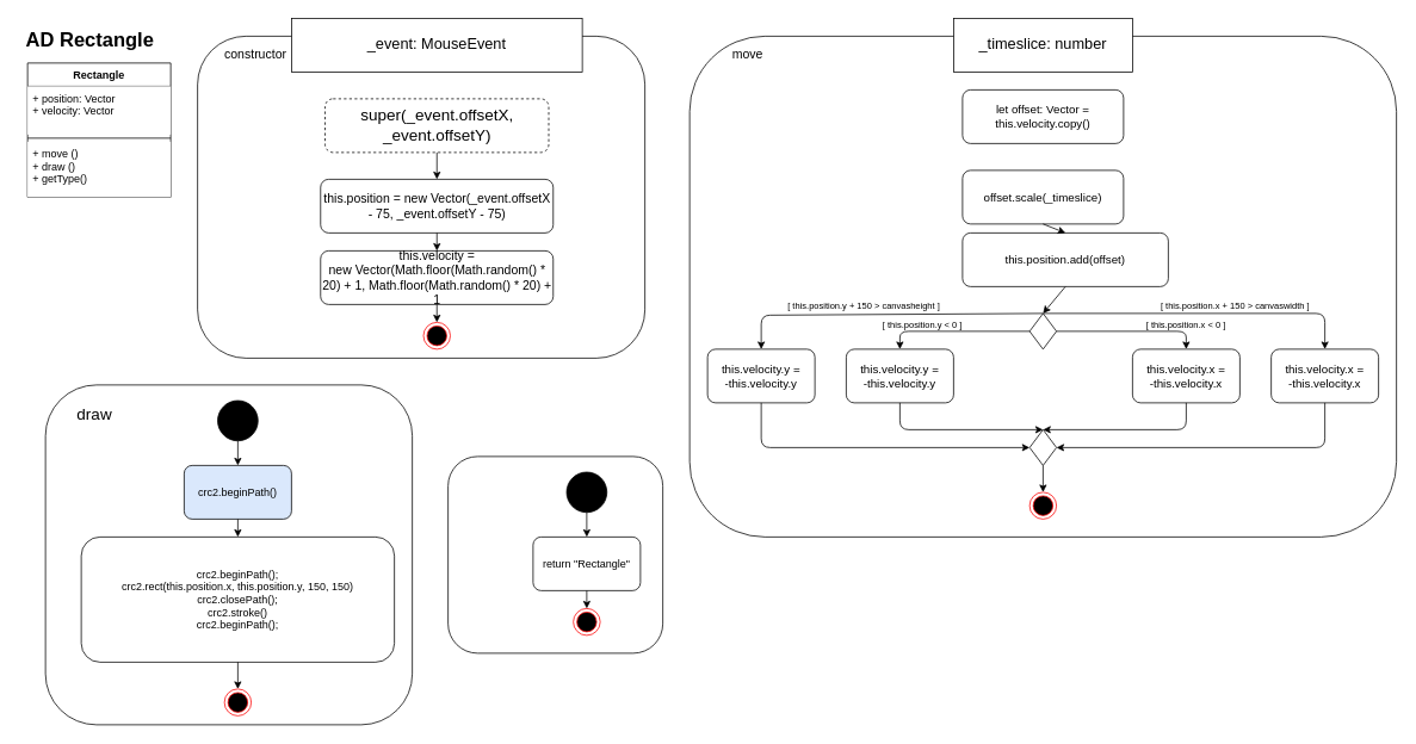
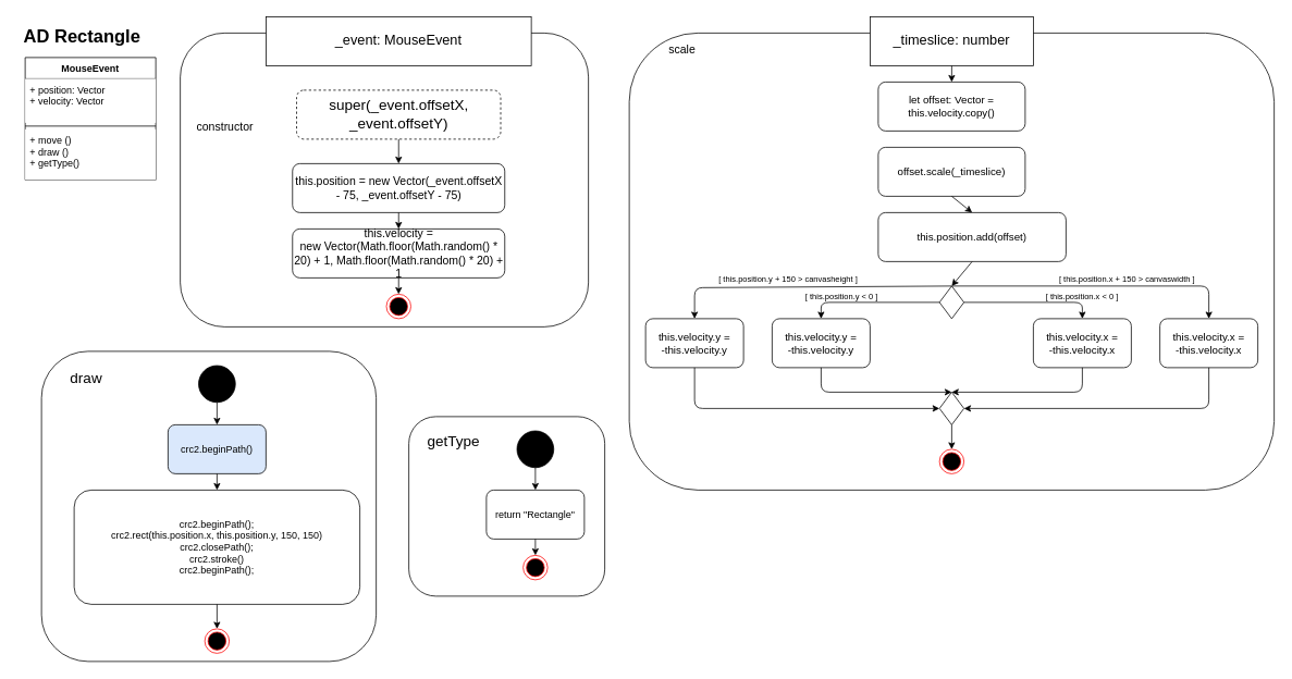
- <mxCell id="6" value="&lt;font style=&quot;font-size: 14px&quot;&gt;constructor&lt;/font&gt;" style="text;html=1;strokeColor=none;fillColor=none;align=center;verticalAlign=middle;whiteSpace=wrap;rounded=0;" vertex="1" parent="1"><mxGeometry x="250" y="50" width="70" height="20" as="geometry" /></mxCell>
+ <mxCell id="6" value="&lt;font style=&quot;font-size: 14px&quot;&gt;constructor&lt;/font&gt;" style="text;html=1;strokeColor=none;fillColor=none;align=center;verticalAlign=middle;whiteSpace=wrap;rounded=0;" vertex="1" parent="1"><mxGeometry x="240" y="145" width="70" height="20" as="geometry" /></mxCell>
- <mxCell id="14" value="&lt;font style=&quot;font-size: 14px&quot;&gt;move&lt;/font&gt;" style="text;html=1;strokeColor=none;fillColor=none;align=center;verticalAlign=middle;whiteSpace=wrap;rounded=0;" vertex="1" parent="1"><mxGeometry x="800" y="50" width="70" height="20" as="geometry" /></mxCell>
+ <mxCell id="14" value="&lt;font style=&quot;font-size: 14px&quot;&gt;scale&lt;/font&gt;" style="text;html=1;strokeColor=none;fillColor=none;align=center;verticalAlign=middle;whiteSpace=wrap;rounded=0;" vertex="1" parent="1"><mxGeometry x="800" y="50" width="70" height="20" as="geometry" /></mxCell>
- <mxCell id="58" value="Rectangle" style="swimlane;fontStyle=1;align=center;verticalAlign=top;childLayout=stackLayout;horizontal=1;startSize=26;horizontalStack=0;resizeParent=1;resizeParentMax=0;resizeLast=0;collapsible=1;marginBottom=0;" vertex="1" parent="1"><mxGeometry x="30" y="70" width="160" height="150" as="geometry" /></mxCell>
+ <mxCell id="58" value="MouseEvent" style="swimlane;fontStyle=1;align=center;verticalAlign=top;childLayout=stackLayout;horizontal=1;startSize=26;horizontalStack=0;resizeParent=1;resizeParentMax=0;resizeLast=0;collapsible=1;marginBottom=0;" vertex="1" parent="1"><mxGeometry x="30" y="70" width="160" height="150" as="geometry" /></mxCell>
+ <mxCell id="16" value="" style="endArrow=classic;html=1;exitX=0.5;exitY=1;exitDx=0;exitDy=0;entryX=0.5;entryY=0;entryDx=0;entryDy=0;" edge="1" parent="1" source="15" target="17"><mxGeometry width="50" height="50" relative="1" as="geometry"><mxPoint x="815" y="60" as="sourcePoint" /><mxPoint x="1165" y="120" as="targetPoint" /></mxGeometry></mxCell>
- <mxCell id="18" value="&lt;font style=&quot;font-size: 13px&quot;&gt;offset.scale(_timeslice)&lt;/font&gt;" style="rounded=1;whiteSpace=wrap;html=1;" vertex="1" parent="1"><mxGeometry x="1075" y="190" width="180" height="60" as="geometry" /></mxCell>
+ <mxCell id="18" value="&lt;font style=&quot;font-size: 13px&quot;&gt;offset.scale(_timeslice)&lt;/font&gt;" style="rounded=1;whiteSpace=wrap;html=1;" vertex="1" parent="1"><mxGeometry x="1075" y="180" width="180" height="60" as="geometry" /></mxCell>
+ <mxCell id="52" value="&lt;font style=&quot;font-size: 18px&quot;&gt;getType&lt;/font&gt;" style="text;html=1;strokeColor=none;fillColor=none;align=center;verticalAlign=middle;whiteSpace=wrap;rounded=0;" vertex="1" parent="1"><mxGeometry x="500" y="510" width="110" height="60" as="geometry" /></mxCell>
